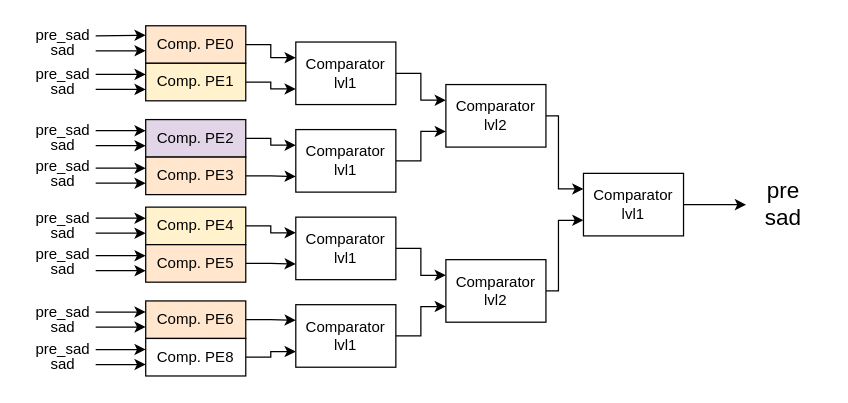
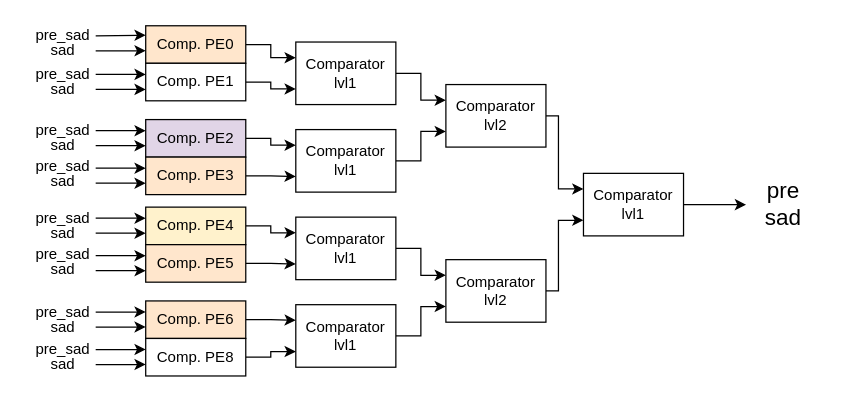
- <mxCell id="20" value="Comp. PE1" style="rounded=0;whiteSpace=wrap;html=1;fillColor=#fff2cc;" vertex="1" parent="1"><mxGeometry x="116" y="50" width="80" height="30" as="geometry" /></mxCell>
+ <mxCell id="20" value="Comp. PE1" style="rounded=0;whiteSpace=wrap;html=1;" vertex="1" parent="1"><mxGeometry x="116" y="50" width="80" height="30" as="geometry" /></mxCell>
